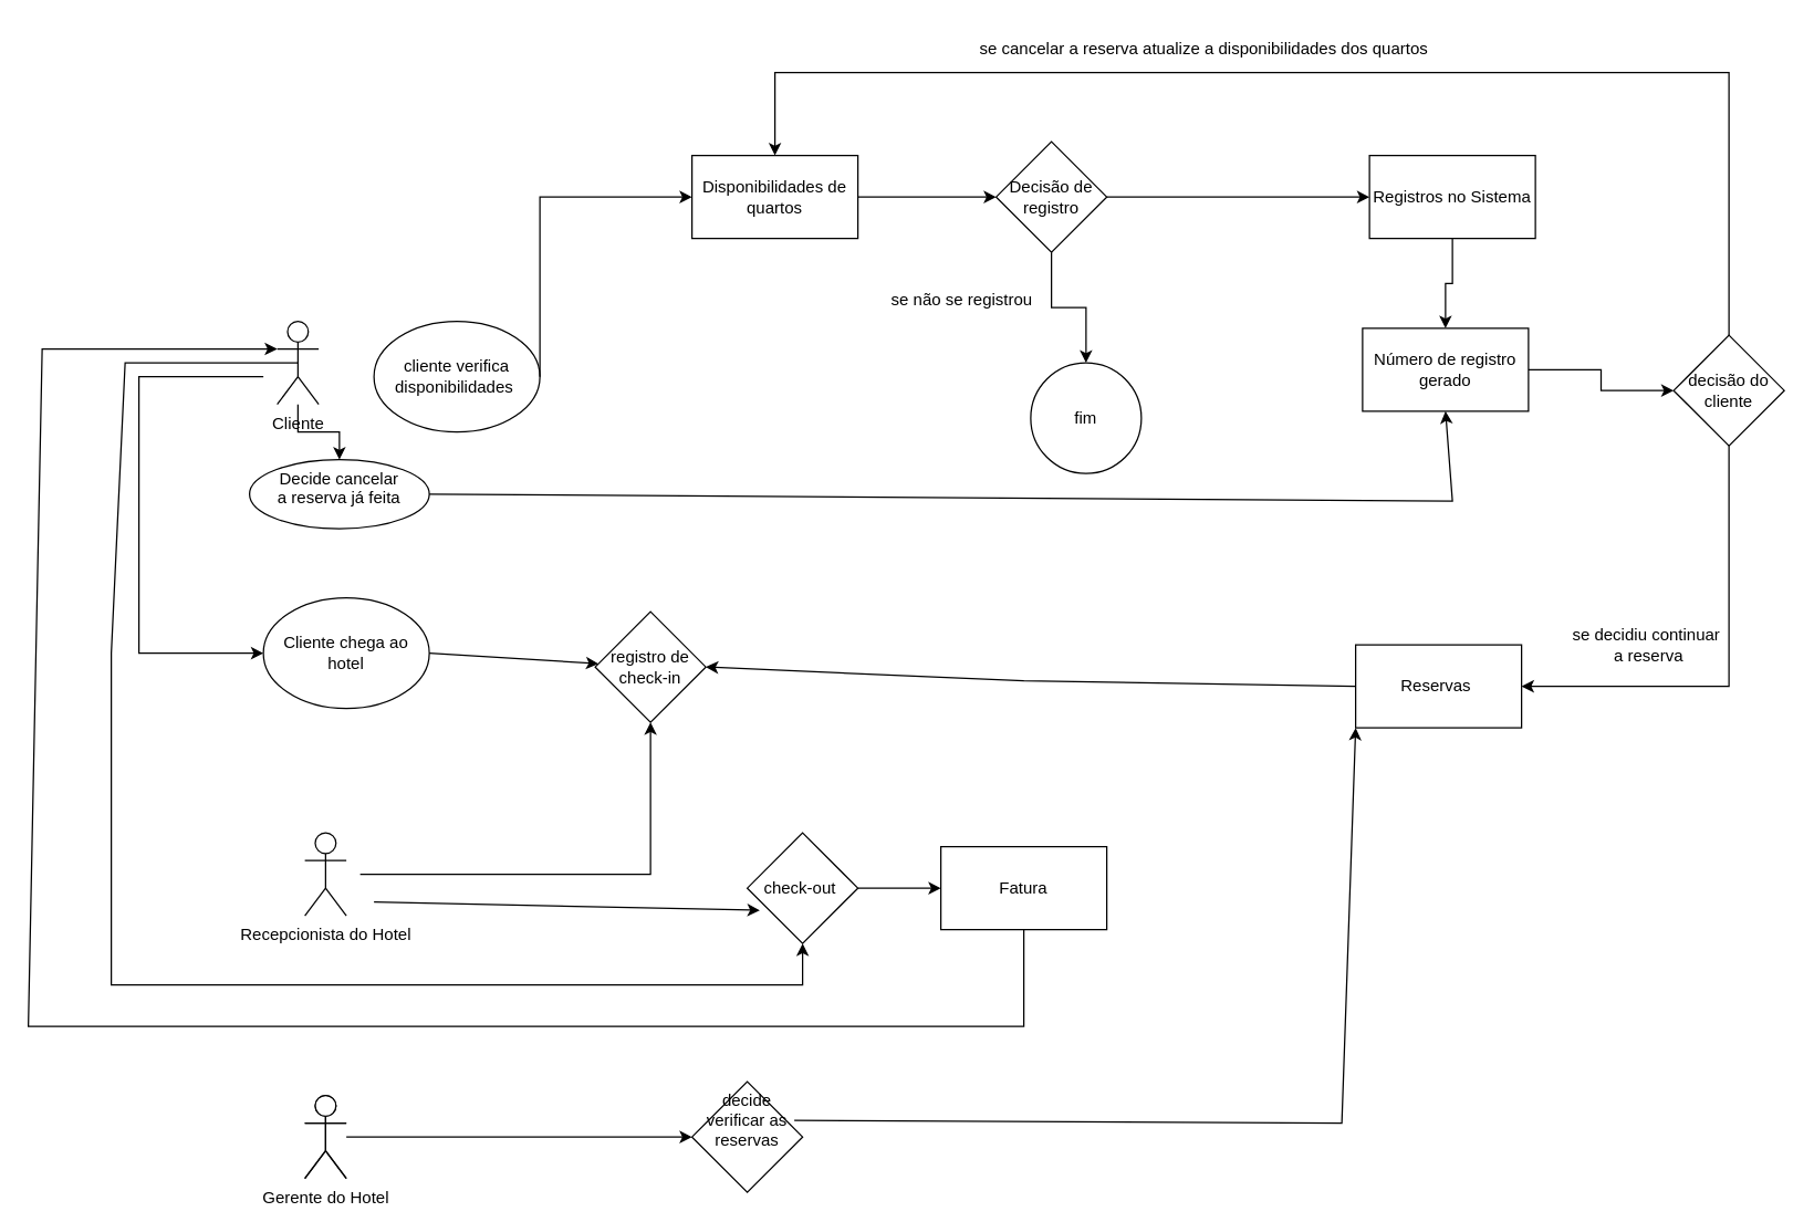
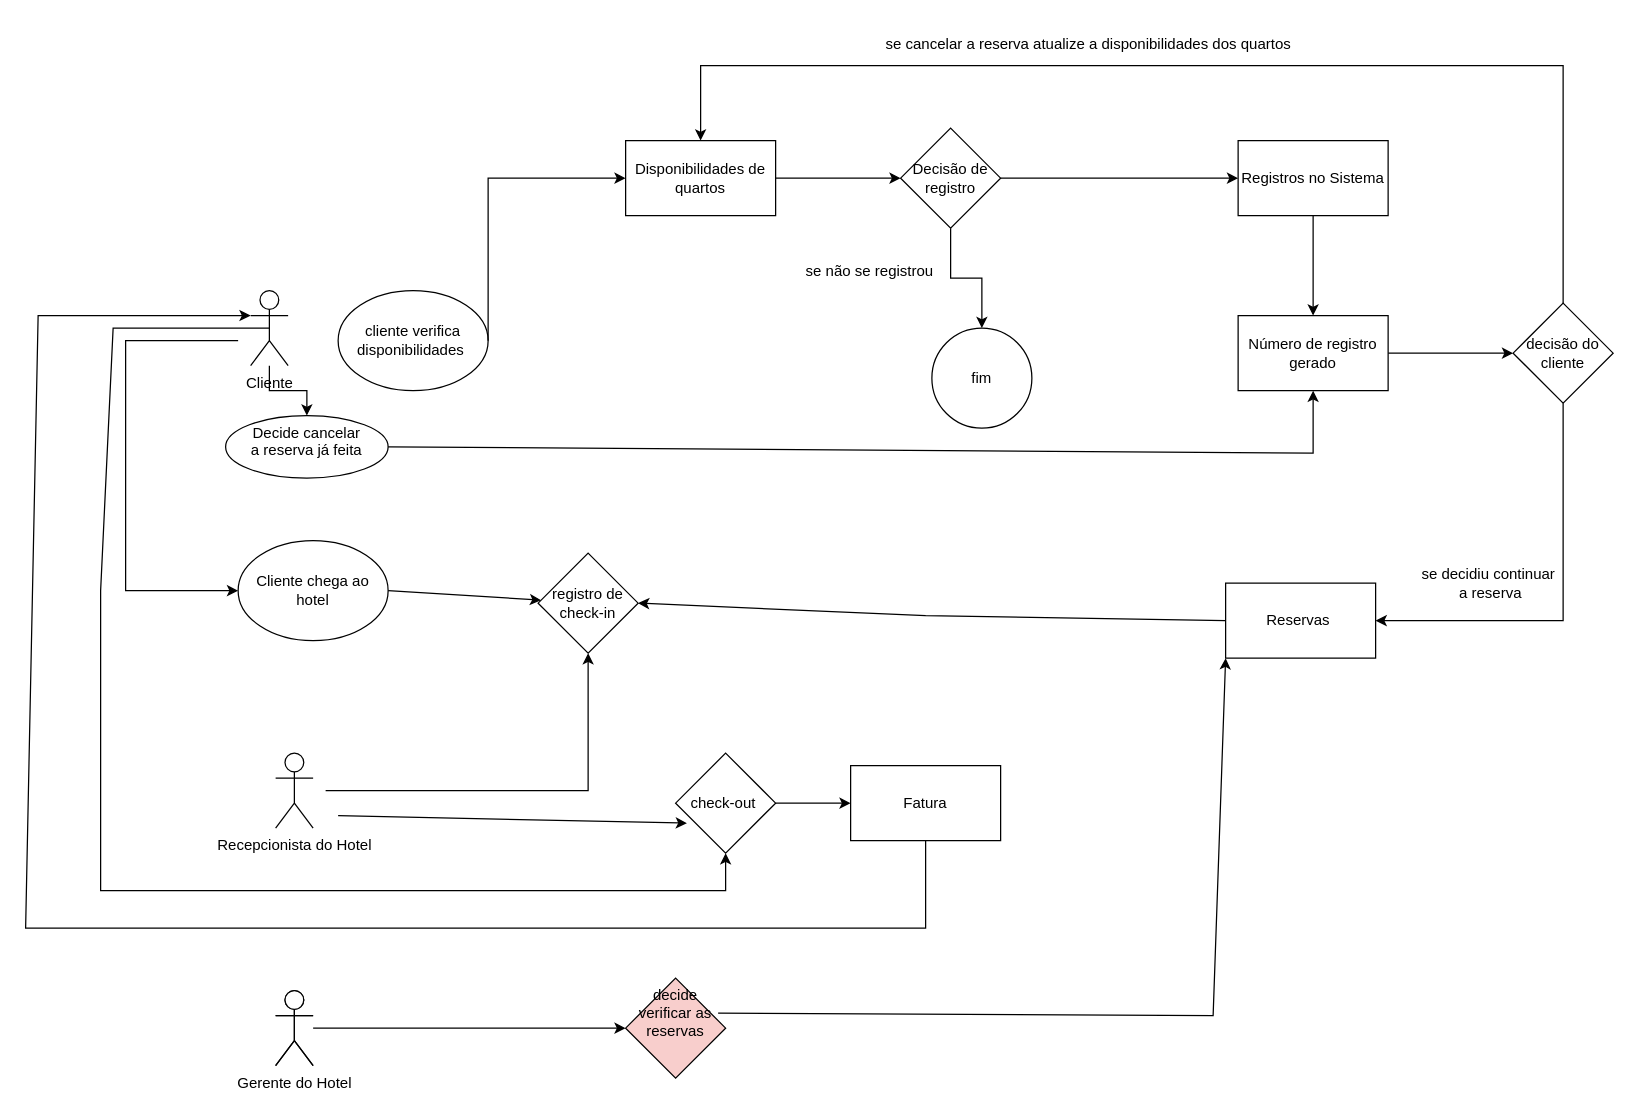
- <mxCell id="20" value="Número de registro gerado" style="whiteSpace=wrap;html=1;rounded=0;" vertex="1" parent="1"><mxGeometry x="985" y="237" width="120" height="60" as="geometry" /></mxCell>
+ <mxCell id="20" value="Número de registro gerado" style="whiteSpace=wrap;html=1;rounded=0;" vertex="1" parent="1"><mxGeometry x="990" y="252" width="120" height="60" as="geometry" /></mxCell>
- <mxCell id="35" value="decide verificar as reservas" style="rhombus;whiteSpace=wrap;html=1;verticalAlign=top;" vertex="1" parent="1"><mxGeometry x="500" y="782" width="80" height="80" as="geometry" /></mxCell>
+ <mxCell id="35" value="decide verificar as reservas" style="rhombus;whiteSpace=wrap;html=1;verticalAlign=top;fillColor=#f8cecc;" vertex="1" parent="1"><mxGeometry x="500" y="782" width="80" height="80" as="geometry" /></mxCell>
